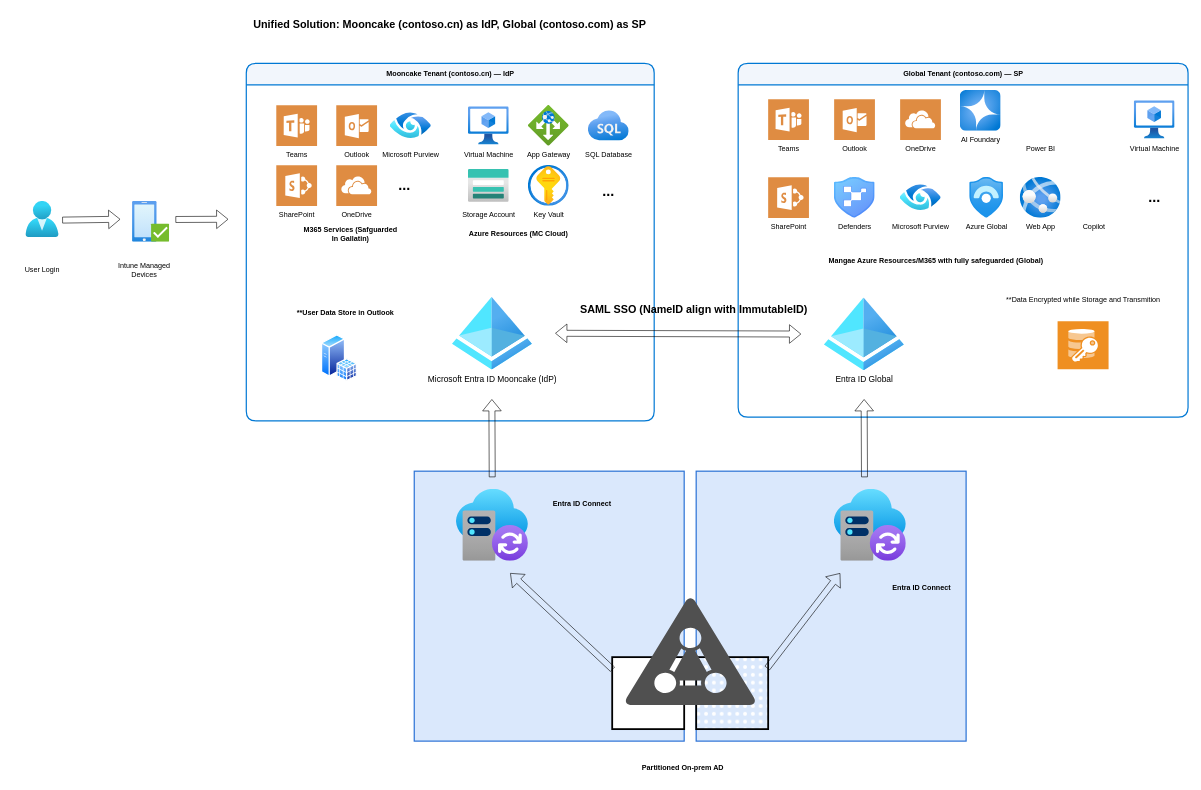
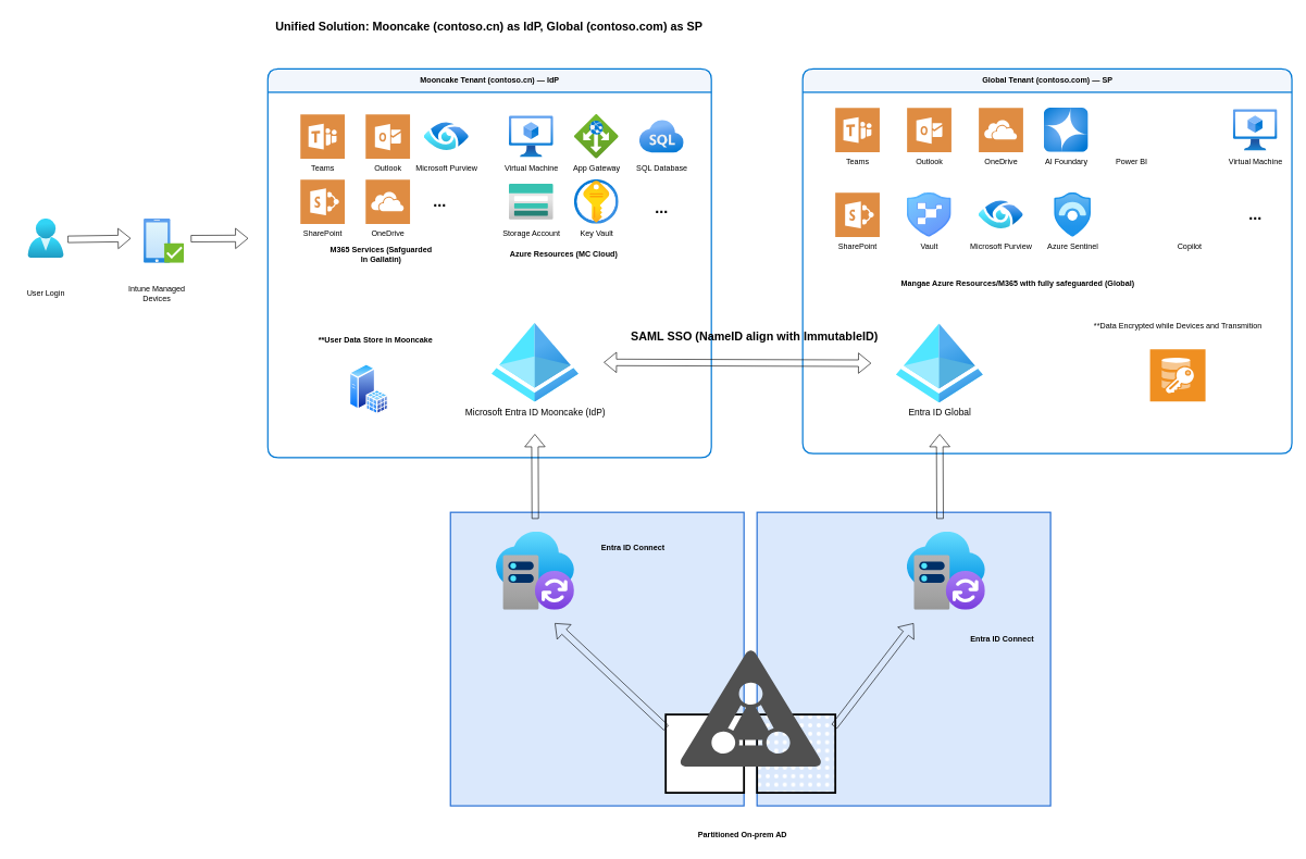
- <mxCell id="28" value="AI Foundary" style="aspect=fixed;html=1;align=center;image;fontSize=12;image=img/lib/azure2/ai_machine_learning/Azure_OpenAI.svg;points=[];" vertex="1" parent="24"><mxGeometry x="370" y="45" width="68" height="68" as="geometry" /></mxCell>
+ <mxCell id="28" value="AI Foundary" style="aspect=fixed;html=1;align=center;image;fontSize=12;image=img/lib/azure2/ai_machine_learning/Azure_OpenAI.svg;points=[];" vertex="1" parent="24"><mxGeometry x="370" y="60" width="68" height="68" as="geometry" /></mxCell>
- <mxCell id="25" value="Web App" style="aspect=fixed;html=1;points=[];align=center;image;fontSize=12;image=img/lib/azure2/app_services/App_Services.svg;" vertex="1" parent="24"><mxGeometry x="470" y="190" width="68" height="68" as="geometry" /></mxCell>
- <mxCell id="31" value="Defenders" style="aspect=fixed;html=1;align=center;image;fontSize=12;image=img/lib/azure2/security/MS_Defender_EASM.svg;points=[];" vertex="1" parent="24"><mxGeometry x="160" y="190" width="68" height="68" as="geometry" /></mxCell>
+ <mxCell id="31" value="Vault" style="aspect=fixed;html=1;align=center;image;fontSize=12;image=img/lib/azure2/security/MS_Defender_EASM.svg;points=[];" vertex="1" parent="24"><mxGeometry x="160" y="190" width="68" height="68" as="geometry" /></mxCell>
- <mxCell id="30" value="Azure Global" style="aspect=fixed;html=1;points=[];align=center;image;fontSize=12;image=img/lib/azure2/security/Azure_Sentinel.svg;" vertex="1" parent="24"><mxGeometry x="380" y="190" width="68" height="68" as="geometry" /></mxCell>
+ <mxCell id="30" value="Azure Sentinel" style="aspect=fixed;html=1;points=[];align=center;image;fontSize=12;image=img/lib/azure2/security/Azure_Sentinel.svg;" vertex="1" parent="24"><mxGeometry x="380" y="190" width="68" height="68" as="geometry" /></mxCell>
- <mxCell id="39" value="**Data Encrypted while Storage and Transmition" style="text;html=1;align=center;verticalAlign=middle;resizable=0;points=[];autosize=1;strokeColor=none;fillColor=none;" vertex="1" parent="24"><mxGeometry x="435" y="380" width="280" height="30" as="geometry" /></mxCell>
+ <mxCell id="39" value="**Data Encrypted while Devices and Transmition" style="text;html=1;align=center;verticalAlign=middle;resizable=0;points=[];autosize=1;strokeColor=none;fillColor=none;" vertex="1" parent="24"><mxGeometry x="435" y="380" width="280" height="30" as="geometry" /></mxCell>
- <mxCell id="44" value="&lt;b&gt;**User Data Store in Outlook&lt;/b&gt;" style="text;html=1;align=center;verticalAlign=middle;resizable=0;points=[];autosize=1;strokeColor=none;fillColor=none;" vertex="1" parent="1"><mxGeometry x="475" y="506.15" width="200" height="30" as="geometry" /></mxCell>
+ <mxCell id="44" value="&lt;b&gt;**User Data Store in Mooncake&lt;/b&gt;" style="text;html=1;align=center;verticalAlign=middle;resizable=0;points=[];autosize=1;strokeColor=none;fillColor=none;" vertex="1" parent="1"><mxGeometry x="475" y="506.15" width="200" height="30" as="geometry" /></mxCell>
